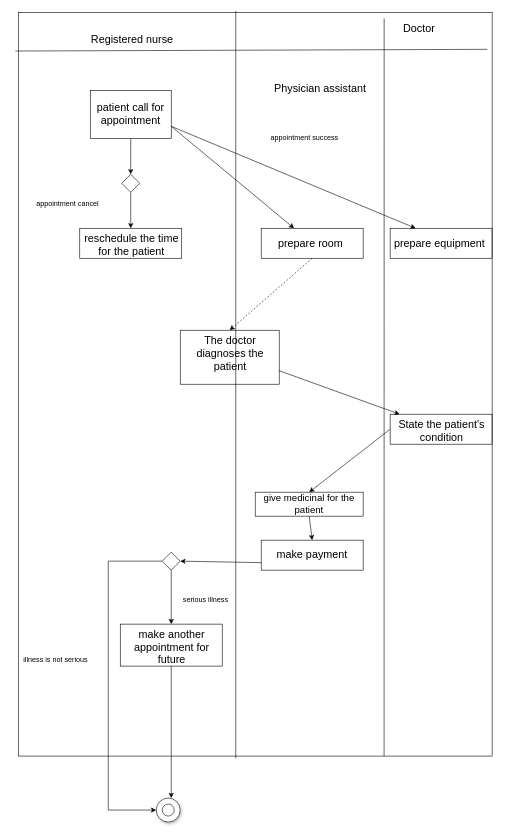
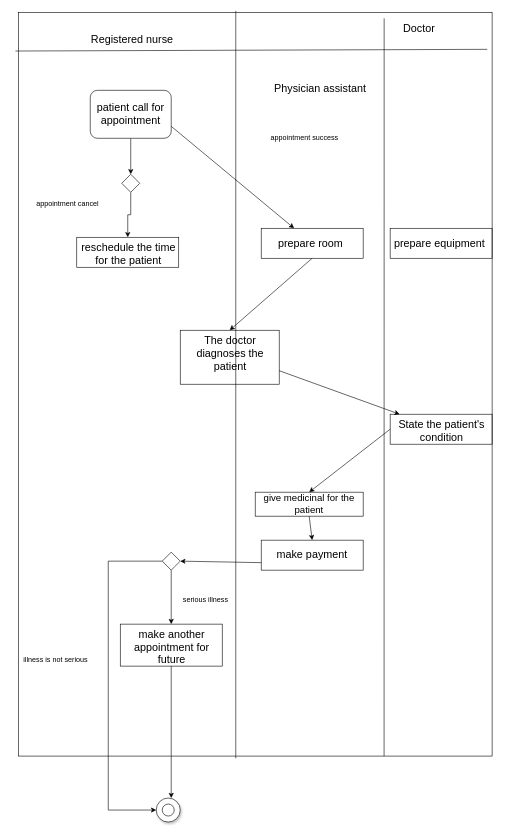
- <mxCell id="8" value="&lt;span style=&quot;font-size: 18px;&quot;&gt;patient call for appointment&lt;/span&gt;" style="rounded=0;whiteSpace=wrap;html=1;" vertex="1" parent="1"><mxGeometry x="150" y="150" width="135" height="80" as="geometry" /></mxCell>
+ <mxCell id="8" value="&lt;span style=&quot;font-size: 18px;&quot;&gt;patient call for appointment&lt;/span&gt;" style="whiteSpace=wrap;html=1;rounded=1;" vertex="1" parent="1"><mxGeometry x="150" y="150" width="135" height="80" as="geometry" /></mxCell>
- <mxCell id="27" value="" style="endArrow=classic;html=1;rounded=0;exitX=1;exitY=0.75;exitDx=0;exitDy=0;entryX=0.25;entryY=0;entryDx=0;entryDy=0;" edge="1" parent="1" source="8" target="10"><mxGeometry width="50" height="50" relative="1" as="geometry"><mxPoint x="353" y="220" as="sourcePoint" /><mxPoint x="507" y="390" as="targetPoint" /></mxGeometry></mxCell>
- <mxCell id="11" value="&lt;div style=&quot;text-align: center;&quot;&gt;&lt;span style=&quot;font-size: 18px;&quot;&gt;reschedule the time for the patient&lt;/span&gt;&lt;/div&gt;" style="text;whiteSpace=wrap;html=1;strokeColor=default;" vertex="1" parent="1"><mxGeometry x="132.5" y="380" width="170" height="50" as="geometry" /></mxCell>
+ <mxCell id="11" value="&lt;div style=&quot;text-align: center;&quot;&gt;&lt;span style=&quot;font-size: 18px;&quot;&gt;reschedule the time for the patient&lt;/span&gt;&lt;/div&gt;" style="text;whiteSpace=wrap;html=1;strokeColor=default;" vertex="1" parent="1"><mxGeometry x="127.5" y="395" width="170" height="50" as="geometry" /></mxCell>
- <mxCell id="28" value="" style="endArrow=classic;html=1;rounded=0;exitX=0.5;exitY=1;exitDx=0;exitDy=0;entryX=0.5;entryY=0;entryDx=0;entryDy=0;dashed=1;" edge="1" parent="1" source="9" target="16"><mxGeometry width="50" height="50" relative="1" as="geometry"><mxPoint x="550" y="640" as="sourcePoint" /><mxPoint x="600" y="590" as="targetPoint" /></mxGeometry></mxCell>
+ <mxCell id="28" value="" style="endArrow=classic;html=1;rounded=0;exitX=0.5;exitY=1;exitDx=0;exitDy=0;entryX=0.5;entryY=0;entryDx=0;entryDy=0;" edge="1" parent="1" source="9" target="16"><mxGeometry width="50" height="50" relative="1" as="geometry"><mxPoint x="550" y="640" as="sourcePoint" /><mxPoint x="600" y="590" as="targetPoint" /></mxGeometry></mxCell>
